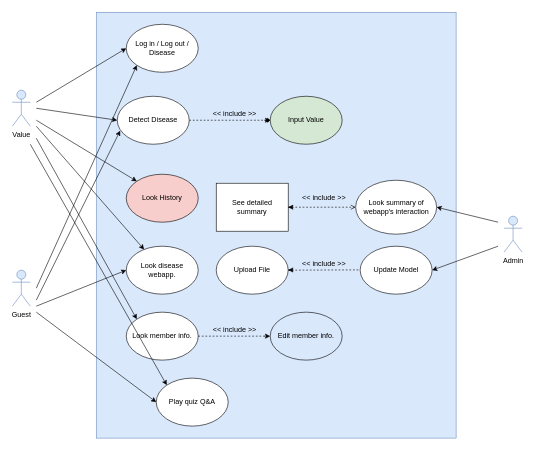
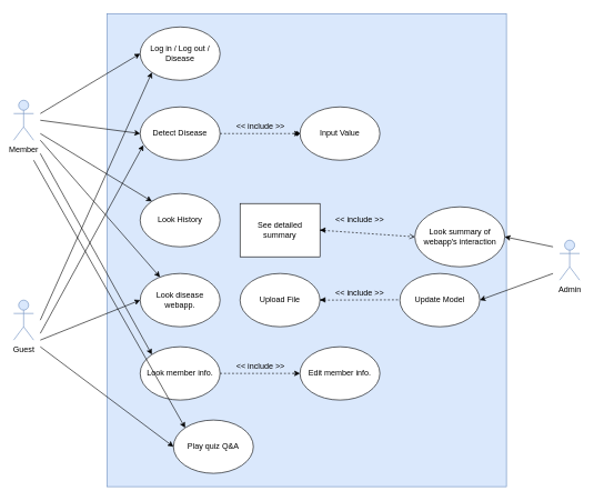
- <mxCell id="6" value="Detect Disease" style="ellipse;whiteSpace=wrap;html=1;" parent="1" vertex="1"><mxGeometry x="195" y="160" width="120" height="80" as="geometry" /></mxCell>
+ <mxCell id="6" value="Detect Disease" style="ellipse;whiteSpace=wrap;html=1;" parent="1" vertex="1"><mxGeometry x="210" y="160" width="120" height="80" as="geometry" /></mxCell>
- <mxCell id="24" value="Input Value" style="ellipse;whiteSpace=wrap;html=1;fillColor=#d5e8d4;" parent="1" vertex="1"><mxGeometry x="450" y="160" width="120" height="80" as="geometry" /></mxCell>
+ <mxCell id="24" value="Input Value" style="ellipse;whiteSpace=wrap;html=1;" parent="1" vertex="1"><mxGeometry x="450" y="160" width="120" height="80" as="geometry" /></mxCell>
- <mxCell id="3" value="Value" style="shape=umlActor;verticalLabelPosition=bottom;verticalAlign=top;html=1;outlineConnect=0;fillColor=#dae8fc;strokeColor=#6c8ebf;" parent="1" vertex="1"><mxGeometry x="20" y="150" width="30" height="60" as="geometry" /></mxCell>
+ <mxCell id="3" value="Member" style="shape=umlActor;verticalLabelPosition=bottom;verticalAlign=top;html=1;outlineConnect=0;fillColor=#dae8fc;strokeColor=#6c8ebf;" parent="1" vertex="1"><mxGeometry x="20" y="150" width="30" height="60" as="geometry" /></mxCell>
- <mxCell id="9" value="Look History" style="ellipse;whiteSpace=wrap;html=1;fillColor=#f8cecc;" parent="1" vertex="1"><mxGeometry x="210" y="290" width="120" height="80" as="geometry" /></mxCell>
+ <mxCell id="9" value="Look History" style="ellipse;whiteSpace=wrap;html=1;" parent="1" vertex="1"><mxGeometry x="210" y="290" width="120" height="80" as="geometry" /></mxCell>
- <mxCell id="30" value="Look summary of webapp's interaction" style="ellipse;whiteSpace=wrap;html=1;" parent="1" vertex="1"><mxGeometry x="592.5" y="300" width="135" height="90" as="geometry" /></mxCell>
+ <mxCell id="30" value="Look summary of webapp's interaction" style="ellipse;whiteSpace=wrap;html=1;" parent="1" vertex="1"><mxGeometry x="622.5" y="310" width="135" height="90" as="geometry" /></mxCell>
- <mxCell id="20" value="Edit member info." style="ellipse;whiteSpace=wrap;html=1;fillColor=#dae8fc;" parent="1" vertex="1"><mxGeometry x="450" y="520" width="120" height="80" as="geometry" /></mxCell>
+ <mxCell id="20" value="Edit member info." style="ellipse;whiteSpace=wrap;html=1;" parent="1" vertex="1"><mxGeometry x="450" y="520" width="120" height="80" as="geometry" /></mxCell>
